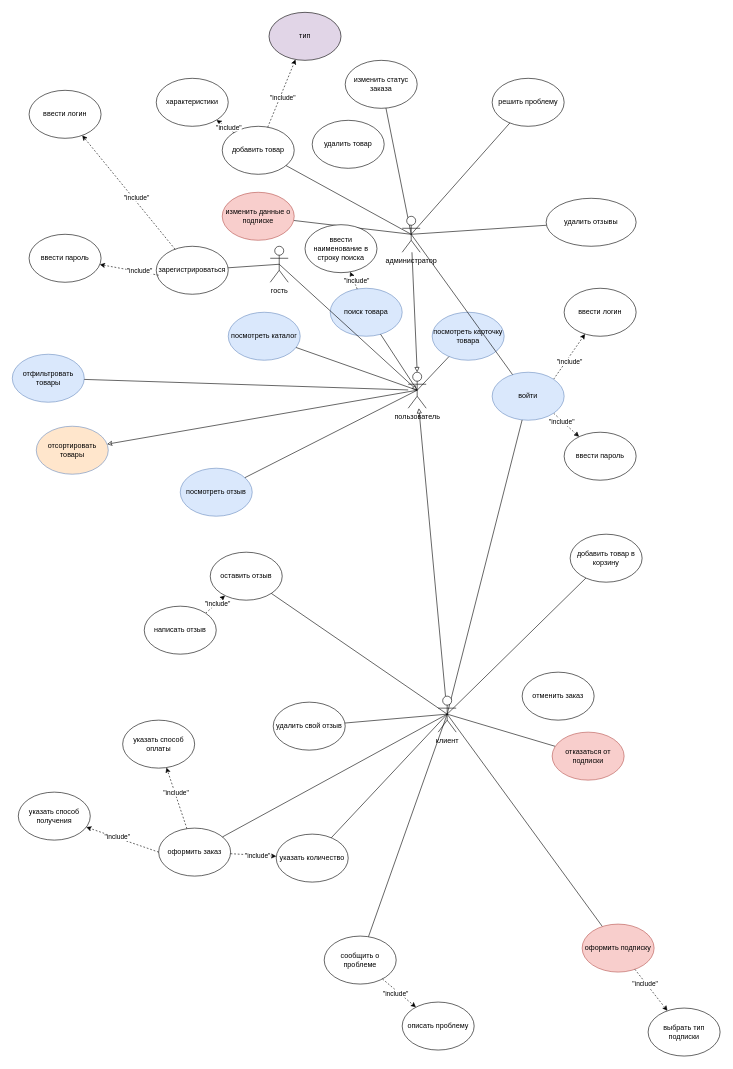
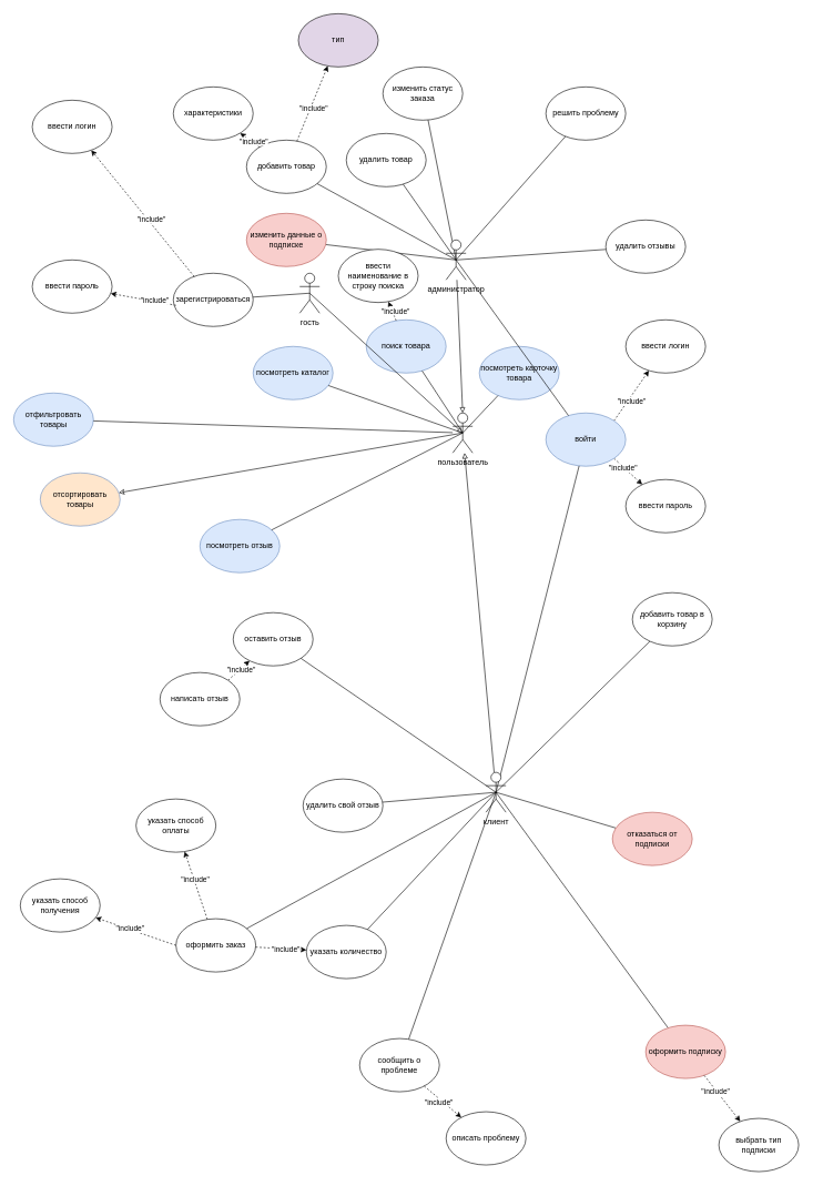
+ <mxCell id="34" style="rounded=0;orthogonalLoop=1;jettySize=auto;html=1;exitX=0.5;exitY=0.5;exitDx=0;exitDy=0;exitPerimeter=0;endArrow=none;endFill=0;" edge="1" parent="1" source="39" target="13"><mxGeometry relative="1" as="geometry" /></mxCell>
- <mxCell id="42" value="удалить отзывы" style="ellipse;whiteSpace=wrap;html=1;" parent="1" vertex="1"><mxGeometry x="910" y="330" width="150" height="80" as="geometry" /></mxCell>
+ <mxCell id="42" value="удалить отзывы" style="ellipse;whiteSpace=wrap;html=1;" parent="1" vertex="1"><mxGeometry x="910" y="330" width="120" height="80" as="geometry" /></mxCell>
- <mxCell id="45" value="отменить заказ" style="ellipse;whiteSpace=wrap;html=1;" parent="1" vertex="1"><mxGeometry x="870" y="1120" width="120" height="80" as="geometry" /></mxCell>
